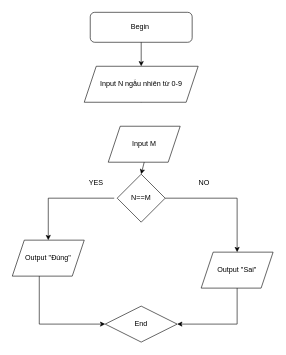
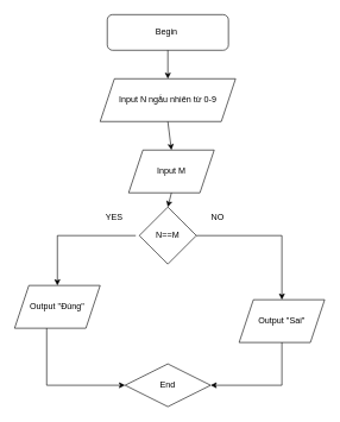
+ <mxCell id="5" value="" style="endArrow=classic;html=1;rounded=0;entryX=0.5;entryY=0;entryDx=0;entryDy=0;exitX=0.5;exitY=1;exitDx=0;exitDy=0;" edge="1" parent="1" source="14" target="4"><mxGeometry width="50" height="50" relative="1" as="geometry"><mxPoint x="200" y="260" as="sourcePoint" /><mxPoint x="250" y="210" as="targetPoint" /></mxGeometry></mxCell>
- <mxCell id="10" value="NO" style="text;html=1;strokeColor=none;fillColor=none;align=center;verticalAlign=middle;whiteSpace=wrap;rounded=0;" vertex="1" parent="1"><mxGeometry x="310" y="290" width="60" height="30" as="geometry" /></mxCell>
+ <mxCell id="10" value="NO" style="text;html=1;strokeColor=none;fillColor=none;align=center;verticalAlign=middle;whiteSpace=wrap;rounded=0;" vertex="1" parent="1"><mxGeometry x="275" y="290" width="60" height="30" as="geometry" /></mxCell>
